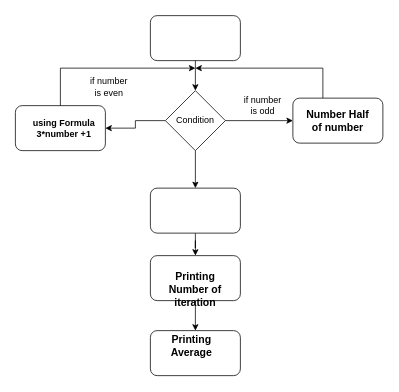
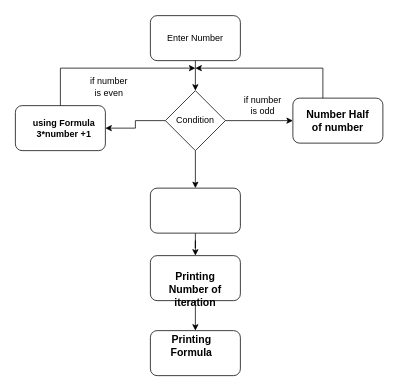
+ <mxCell id="19" value="Enter Number" style="text;html=1;strokeColor=none;fillColor=none;align=center;verticalAlign=middle;whiteSpace=wrap;rounded=0;" vertex="1" parent="1"><mxGeometry x="220" y="30" width="80" height="40" as="geometry" /></mxCell>
- <mxCell id="22" value="&lt;font style=&quot;font-size: 14px&quot;&gt;&lt;b&gt;Printing Average&lt;/b&gt;&lt;/font&gt;" style="text;html=1;strokeColor=none;fillColor=none;align=center;verticalAlign=middle;whiteSpace=wrap;rounded=0;" vertex="1" parent="1"><mxGeometry x="235" y="450" width="40" height="20" as="geometry" /></mxCell>
+ <mxCell id="22" value="&lt;font style=&quot;font-size: 14px&quot;&gt;&lt;b&gt;Printing Formula&lt;/b&gt;&lt;/font&gt;" style="text;html=1;strokeColor=none;fillColor=none;align=center;verticalAlign=middle;whiteSpace=wrap;rounded=0;" vertex="1" parent="1"><mxGeometry x="235" y="450" width="40" height="20" as="geometry" /></mxCell>
